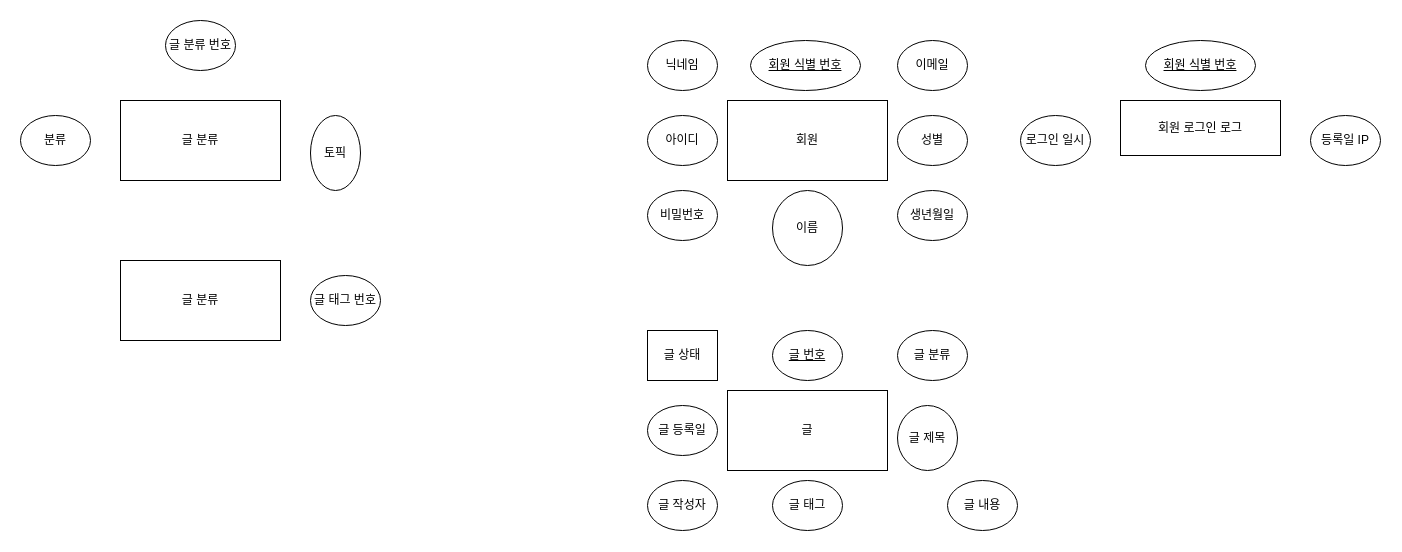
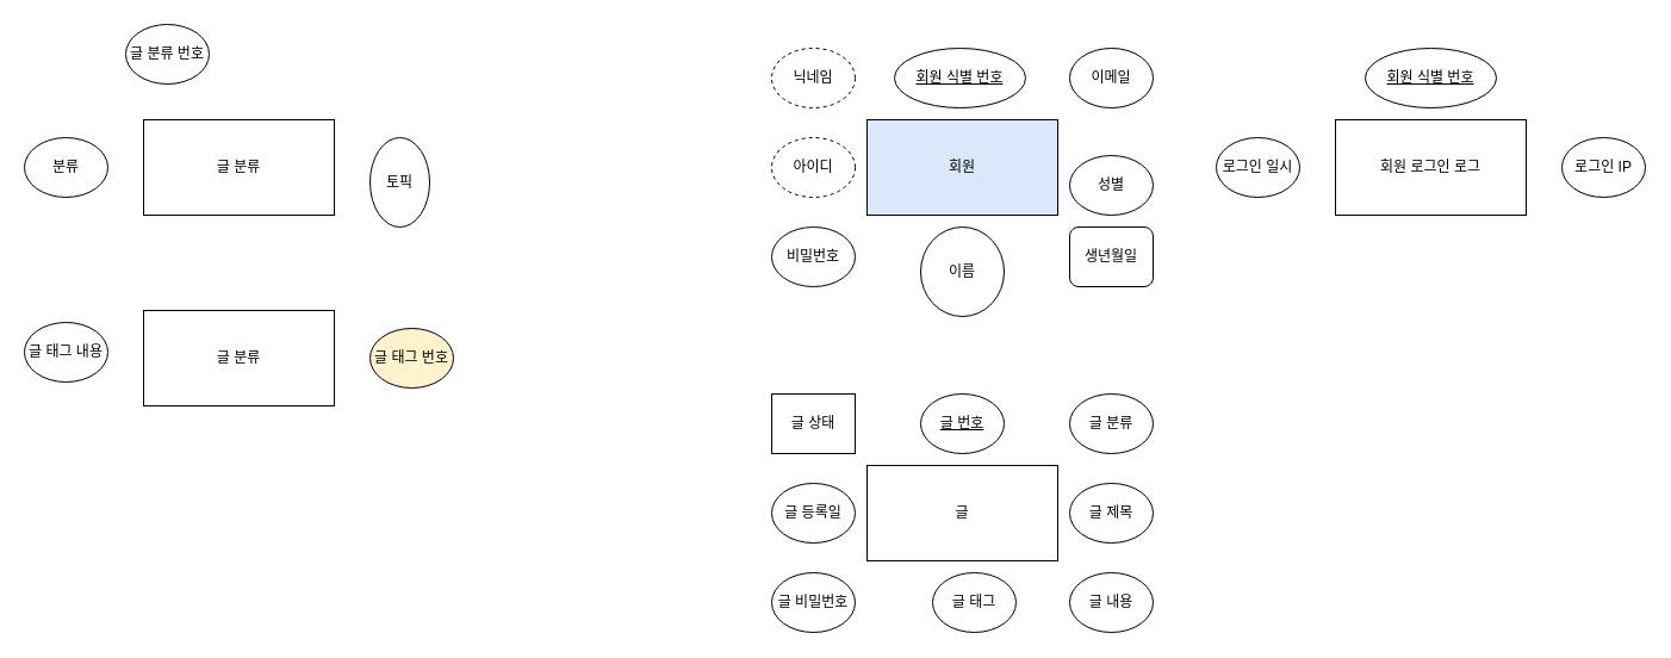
- <mxCell id="12" value="글 분류 번호" style="ellipse;whiteSpace=wrap;html=1;" vertex="1" parent="1"><mxGeometry x="165" y="20" width="70" height="50" as="geometry" /></mxCell>
+ <mxCell id="12" value="글 분류 번호" style="ellipse;whiteSpace=wrap;html=1;" vertex="1" parent="1"><mxGeometry x="105" y="20" width="70" height="50" as="geometry" /></mxCell>
- <mxCell id="26" value="닉네임" style="ellipse;whiteSpace=wrap;html=1;" vertex="1" parent="1"><mxGeometry x="647" y="40" width="70" height="50" as="geometry" /></mxCell>
+ <mxCell id="26" value="닉네임" style="ellipse;whiteSpace=wrap;html=1;dashed=1;" vertex="1" parent="1"><mxGeometry x="647" y="40" width="70" height="50" as="geometry" /></mxCell>
- <mxCell id="27" value="회원 로그인 로그" style="rounded=0;whiteSpace=wrap;html=1;" vertex="1" parent="1"><mxGeometry x="1120" y="100" width="160" height="55" as="geometry" /></mxCell>
+ <mxCell id="27" value="회원 로그인 로그" style="rounded=0;whiteSpace=wrap;html=1;" vertex="1" parent="1"><mxGeometry x="1120" y="100" width="160" height="80" as="geometry" /></mxCell>
- <mxCell id="25" value="아이디" style="ellipse;whiteSpace=wrap;html=1;" vertex="1" parent="1"><mxGeometry x="647" y="115" width="70" height="50" as="geometry" /></mxCell>
+ <mxCell id="25" value="아이디" style="ellipse;whiteSpace=wrap;html=1;dashed=1;" vertex="1" parent="1"><mxGeometry x="647" y="115" width="70" height="50" as="geometry" /></mxCell>
- <mxCell id="18" value="회원" style="rounded=0;whiteSpace=wrap;html=1;" vertex="1" parent="1"><mxGeometry x="727" y="100" width="160" height="80" as="geometry" /></mxCell>
+ <mxCell id="18" value="회원" style="rounded=0;whiteSpace=wrap;html=1;fillColor=#dae8fc;" vertex="1" parent="1"><mxGeometry x="727" y="100" width="160" height="80" as="geometry" /></mxCell>
- <mxCell id="21" value="성별" style="ellipse;whiteSpace=wrap;html=1;" vertex="1" parent="1"><mxGeometry x="897" y="115" width="70" height="50" as="geometry" /></mxCell>
+ <mxCell id="21" value="성별" style="ellipse;whiteSpace=wrap;html=1;" vertex="1" parent="1"><mxGeometry x="897" y="130" width="70" height="50" as="geometry" /></mxCell>
- <mxCell id="29" value="등록일 IP" style="ellipse;whiteSpace=wrap;html=1;" vertex="1" parent="1"><mxGeometry x="1310" y="115" width="70" height="50" as="geometry" /></mxCell>
+ <mxCell id="29" value="로그인 IP" style="ellipse;whiteSpace=wrap;html=1;" vertex="1" parent="1"><mxGeometry x="1310" y="115" width="70" height="50" as="geometry" /></mxCell>
- <mxCell id="22" value="생년월일" style="ellipse;whiteSpace=wrap;html=1;" vertex="1" parent="1"><mxGeometry x="897" y="190" width="70" height="50" as="geometry" /></mxCell>
+ <mxCell id="22" value="생년월일" style="whiteSpace=wrap;html=1;rounded=1;" vertex="1" parent="1"><mxGeometry x="897" y="190" width="70" height="50" as="geometry" /></mxCell>
+ <mxCell id="17" value="글 태그 내용" style="ellipse;whiteSpace=wrap;html=1;" vertex="1" parent="1"><mxGeometry x="20" y="270" width="70" height="50" as="geometry" /></mxCell>
- <mxCell id="16" value="글 태그 번호" style="ellipse;whiteSpace=wrap;html=1;" vertex="1" parent="1"><mxGeometry x="310" y="275" width="70" height="50" as="geometry" /></mxCell>
+ <mxCell id="16" value="글 태그 번호" style="ellipse;whiteSpace=wrap;html=1;fillColor=#fff2cc;" vertex="1" parent="1"><mxGeometry x="310" y="275" width="70" height="50" as="geometry" /></mxCell>
- <mxCell id="5" value="글 제목" style="ellipse;whiteSpace=wrap;html=1;" vertex="1" parent="1"><mxGeometry x="897" y="405" width="60" height="65" as="geometry" /></mxCell>
+ <mxCell id="5" value="글 제목" style="ellipse;whiteSpace=wrap;html=1;" vertex="1" parent="1"><mxGeometry x="897" y="405" width="70" height="50" as="geometry" /></mxCell>
- <mxCell id="8" value="글 작성자" style="ellipse;whiteSpace=wrap;html=1;" vertex="1" parent="1"><mxGeometry x="647" y="480" width="70" height="50" as="geometry" /></mxCell>
+ <mxCell id="8" value="글 비밀번호" style="ellipse;whiteSpace=wrap;html=1;" vertex="1" parent="1"><mxGeometry x="647" y="480" width="70" height="50" as="geometry" /></mxCell>
- <mxCell id="7" value="글 태그" style="ellipse;whiteSpace=wrap;html=1;" vertex="1" parent="1"><mxGeometry x="772" y="480" width="70" height="50" as="geometry" /></mxCell>
+ <mxCell id="7" value="글 태그" style="ellipse;whiteSpace=wrap;html=1;" vertex="1" parent="1"><mxGeometry x="782" y="480" width="70" height="50" as="geometry" /></mxCell>
- <mxCell id="6" value="글 내용" style="ellipse;whiteSpace=wrap;html=1;" vertex="1" parent="1"><mxGeometry x="947" y="480" width="70" height="50" as="geometry" /></mxCell>
+ <mxCell id="6" value="글 내용" style="ellipse;whiteSpace=wrap;html=1;" vertex="1" parent="1"><mxGeometry x="897" y="480" width="70" height="50" as="geometry" /></mxCell>
